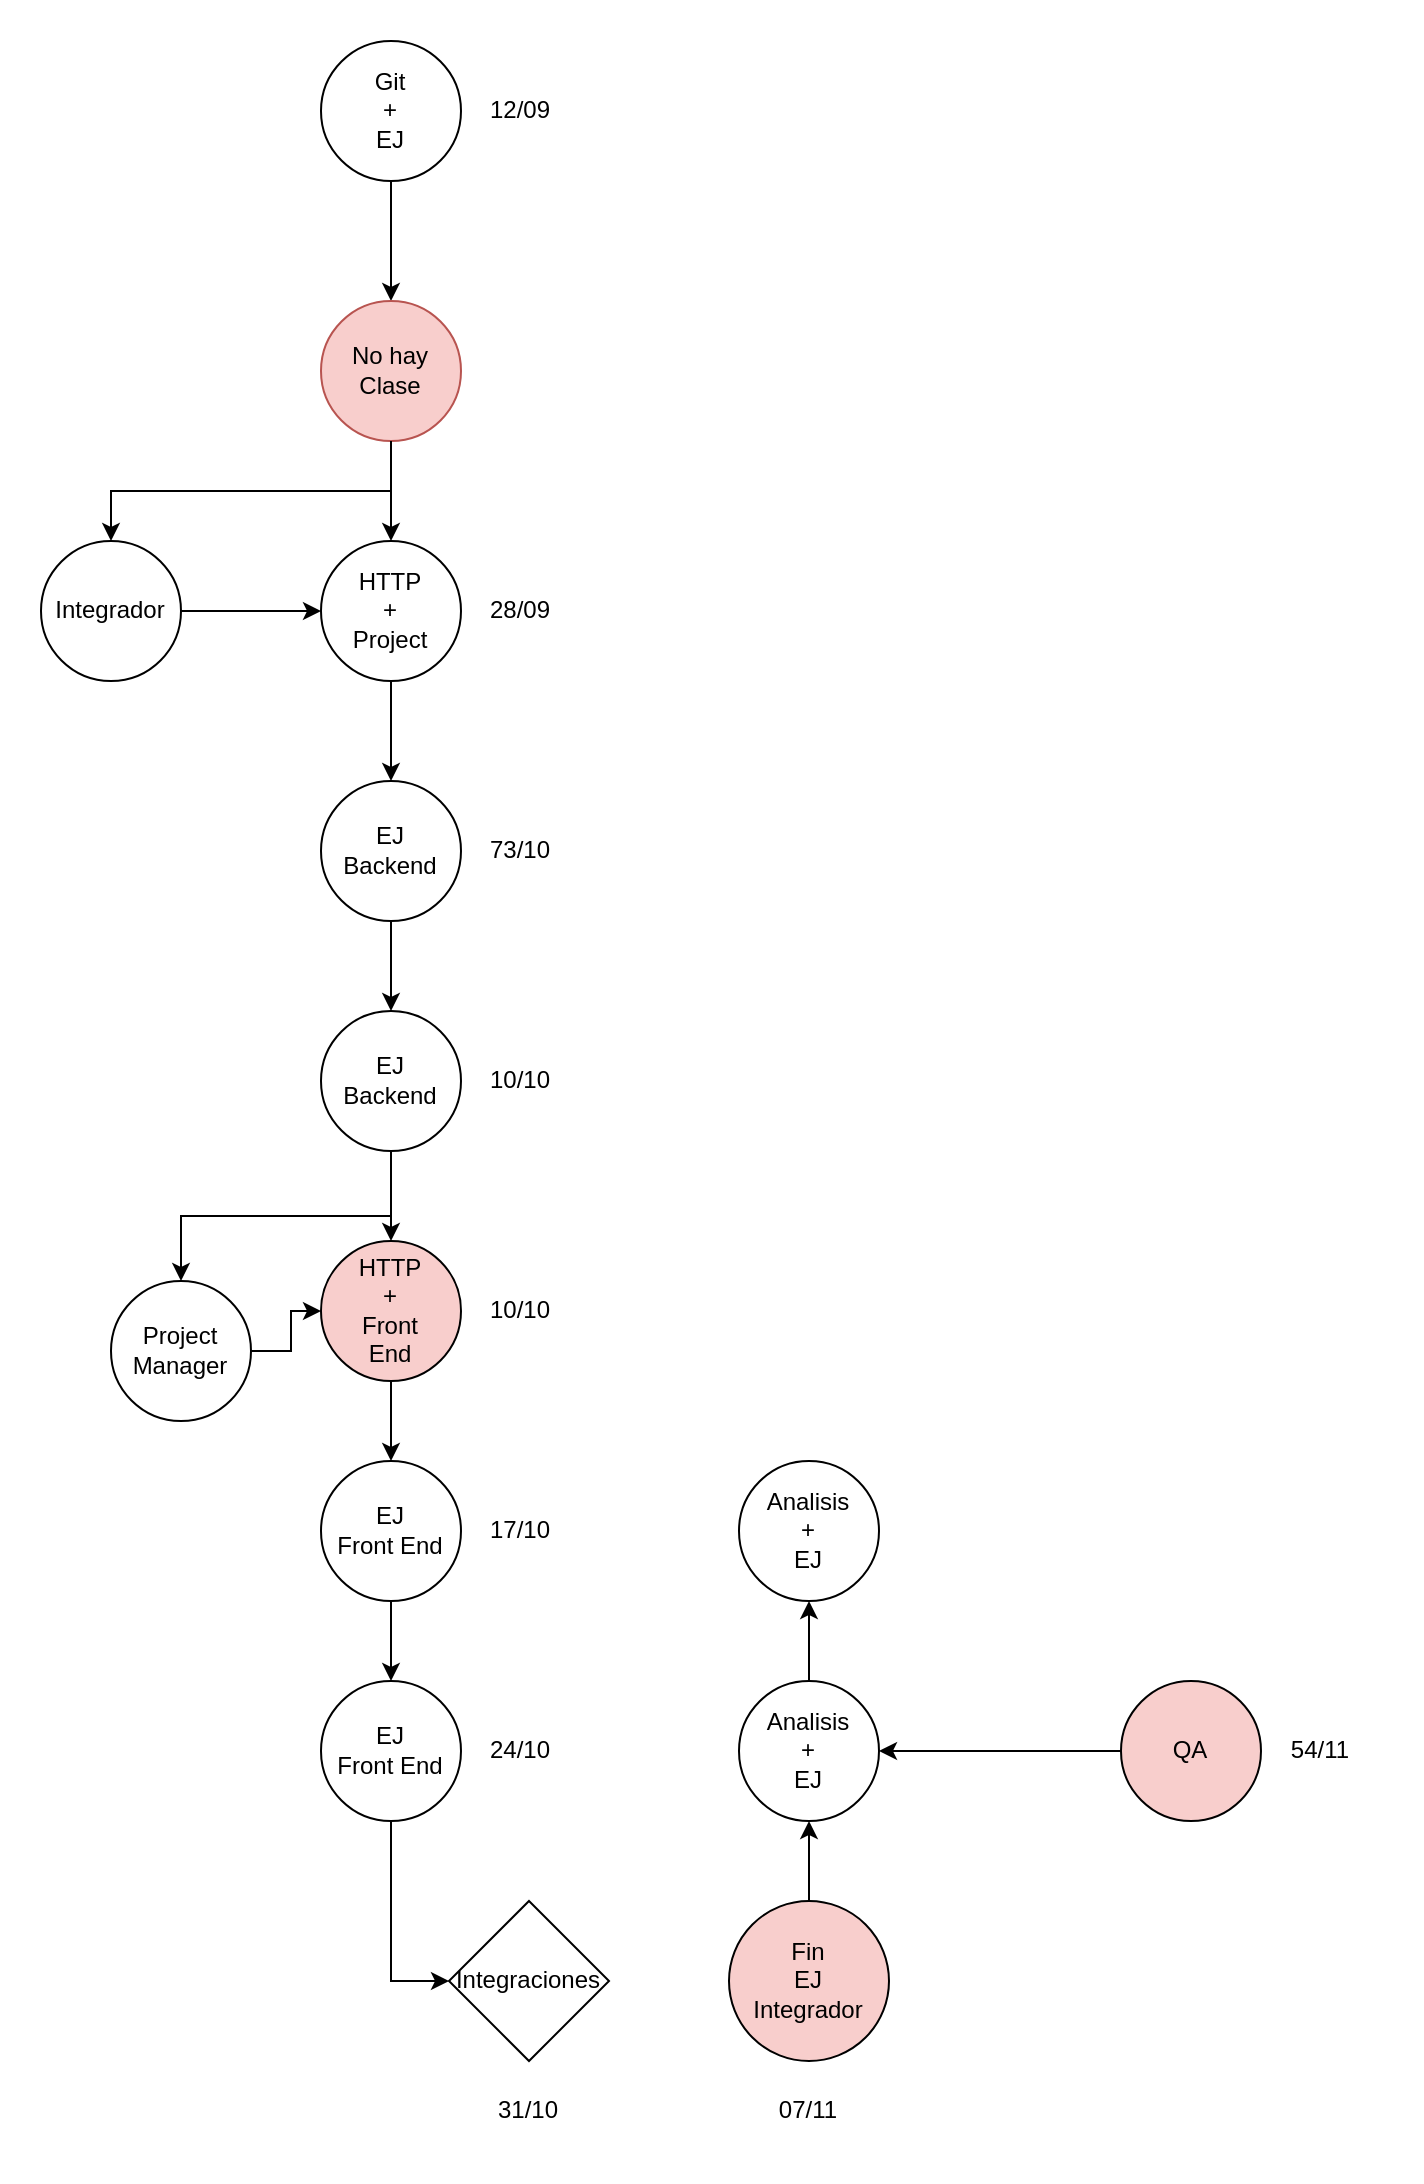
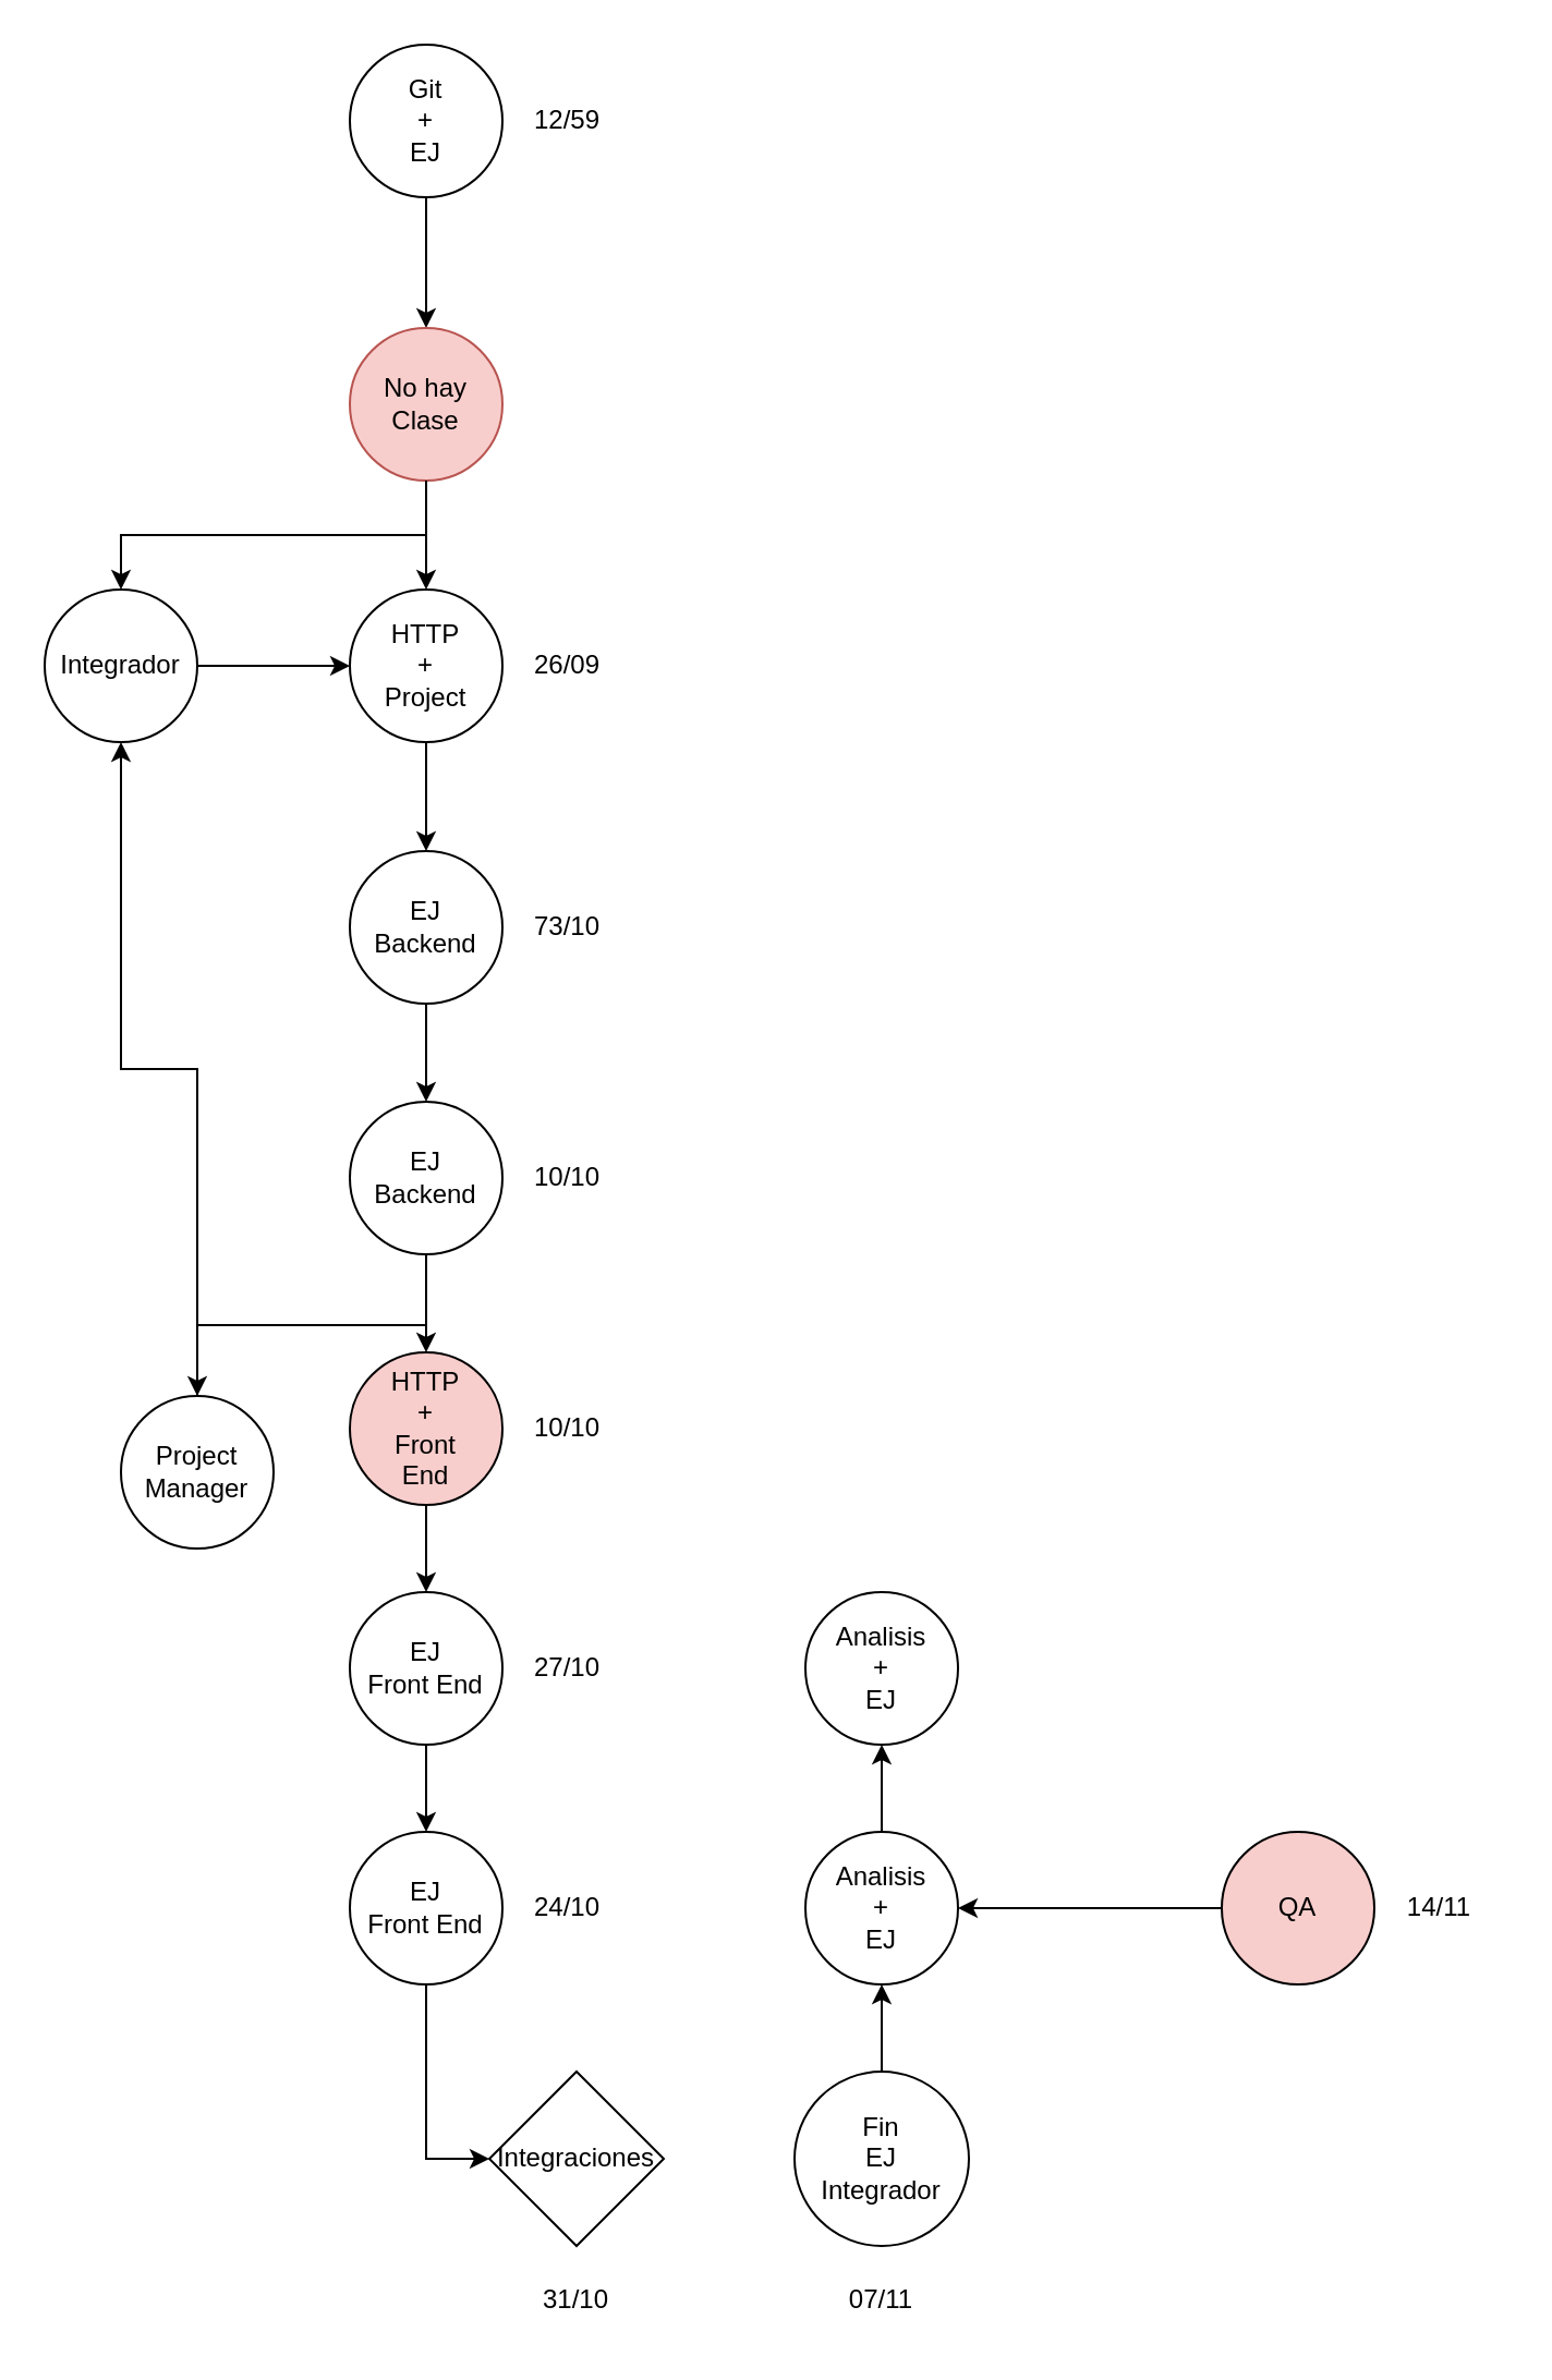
- <mxCell id="7" value="12/09" style="text;html=1;strokeColor=none;fillColor=none;align=center;verticalAlign=middle;whiteSpace=wrap;rounded=0;" vertex="1" parent="1"><mxGeometry x="230" y="40" width="60" height="30" as="geometry" /></mxCell>
+ <mxCell id="7" value="12/59" style="text;html=1;strokeColor=none;fillColor=none;align=center;verticalAlign=middle;whiteSpace=wrap;rounded=0;" vertex="1" parent="1"><mxGeometry x="230" y="40" width="60" height="30" as="geometry" /></mxCell>
- <mxCell id="8" value="28/09" style="text;html=1;strokeColor=none;fillColor=none;align=center;verticalAlign=middle;whiteSpace=wrap;rounded=0;" vertex="1" parent="1"><mxGeometry x="230" y="290" width="60" height="30" as="geometry" /></mxCell>
+ <mxCell id="8" value="26/09" style="text;html=1;strokeColor=none;fillColor=none;align=center;verticalAlign=middle;whiteSpace=wrap;rounded=0;" vertex="1" parent="1"><mxGeometry x="230" y="290" width="60" height="30" as="geometry" /></mxCell>
- <mxCell id="37" style="edgeStyle=orthogonalEdgeStyle;rounded=0;orthogonalLoop=1;jettySize=auto;html=1;entryX=0;entryY=0.5;entryDx=0;entryDy=0;" edge="1" parent="1" source="38" target="22"><mxGeometry relative="1" as="geometry" /></mxCell>
+ <mxCell id="37" style="edgeStyle=orthogonalEdgeStyle;rounded=0;orthogonalLoop=1;jettySize=auto;html=1;" edge="1" parent="1" source="38" target="43"><mxGeometry relative="1" as="geometry" /></mxCell>
- <mxCell id="28" value="17/10" style="text;html=1;strokeColor=none;fillColor=none;align=center;verticalAlign=middle;whiteSpace=wrap;rounded=0;" vertex="1" parent="1"><mxGeometry x="230" y="750" width="60" height="30" as="geometry" /></mxCell>
+ <mxCell id="28" value="27/10" style="text;html=1;strokeColor=none;fillColor=none;align=center;verticalAlign=middle;whiteSpace=wrap;rounded=0;" vertex="1" parent="1"><mxGeometry x="230" y="750" width="60" height="30" as="geometry" /></mxCell>
- <mxCell id="41" value="54/11" style="text;html=1;strokeColor=none;fillColor=none;align=center;verticalAlign=middle;whiteSpace=wrap;rounded=0;" vertex="1" parent="1"><mxGeometry x="630" y="860" width="60" height="30" as="geometry" /></mxCell>
+ <mxCell id="41" value="14/11" style="text;html=1;strokeColor=none;fillColor=none;align=center;verticalAlign=middle;whiteSpace=wrap;rounded=0;" vertex="1" parent="1"><mxGeometry x="630" y="860" width="60" height="30" as="geometry" /></mxCell>
- <mxCell id="35" value="Fin&lt;br&gt;EJ&lt;br&gt;Integrador" style="ellipse;whiteSpace=wrap;html=1;fillColor=#f8cecc;" vertex="1" parent="1"><mxGeometry x="364" y="950" width="80" height="80" as="geometry" /></mxCell>
+ <mxCell id="35" value="Fin&lt;br&gt;EJ&lt;br&gt;Integrador" style="ellipse;whiteSpace=wrap;html=1;" vertex="1" parent="1"><mxGeometry x="364" y="950" width="80" height="80" as="geometry" /></mxCell>
